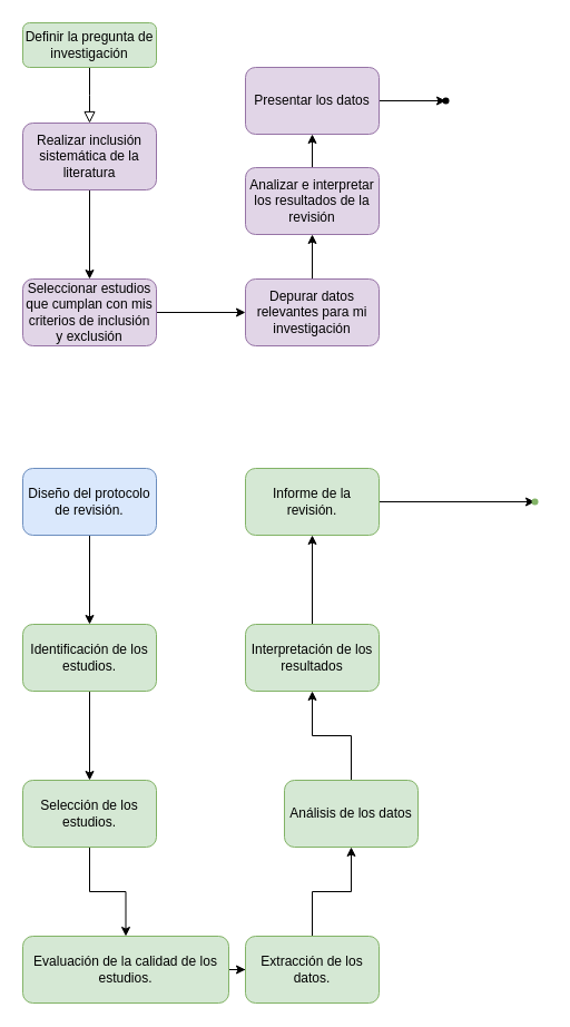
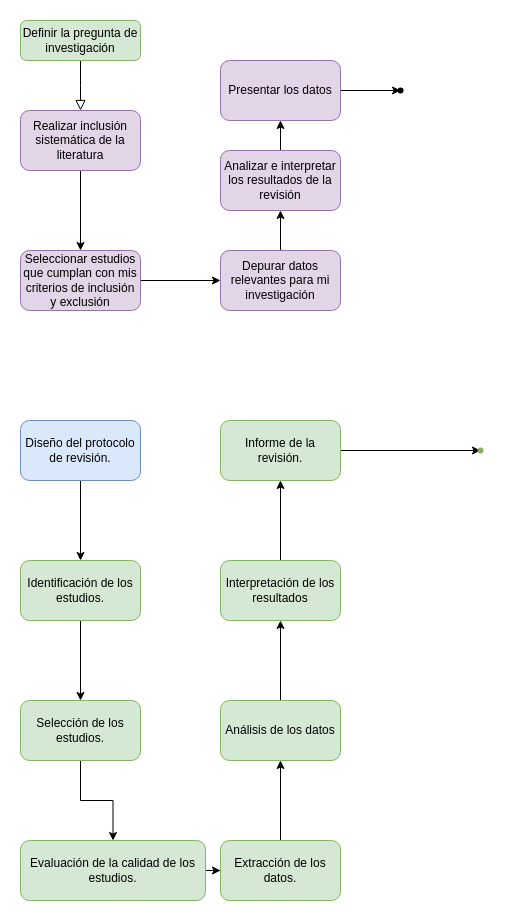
- <mxCell id="26" value="Análisis de los datos" style="whiteSpace=wrap;html=1;rounded=1;fillColor=#d5e8d4;strokeColor=#82b366;" vertex="1" parent="1"><mxGeometry x="255" y="700" width="120" height="60" as="geometry" /></mxCell>
+ <mxCell id="26" value="Análisis de los datos" style="whiteSpace=wrap;html=1;rounded=1;fillColor=#d5e8d4;strokeColor=#82b366;" vertex="1" parent="1"><mxGeometry x="220" y="700" width="120" height="60" as="geometry" /></mxCell>
